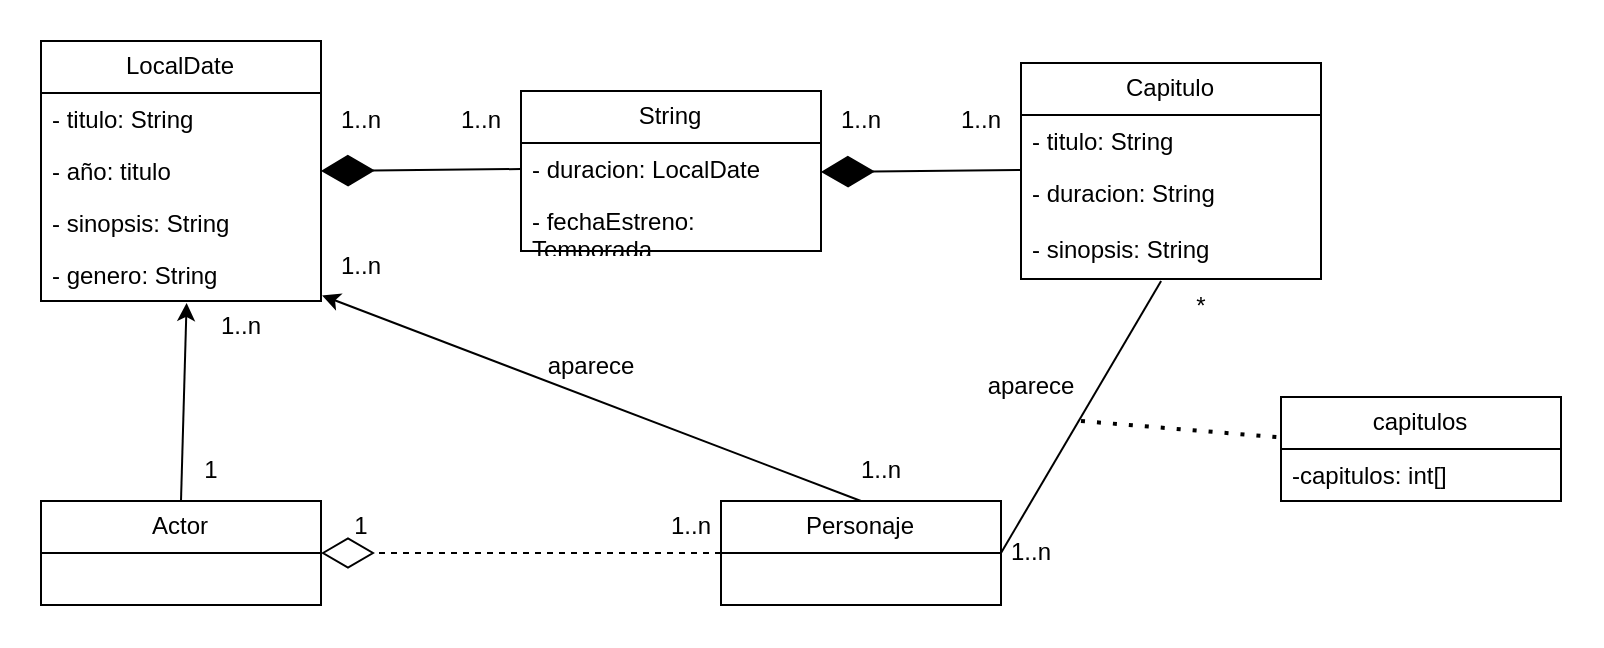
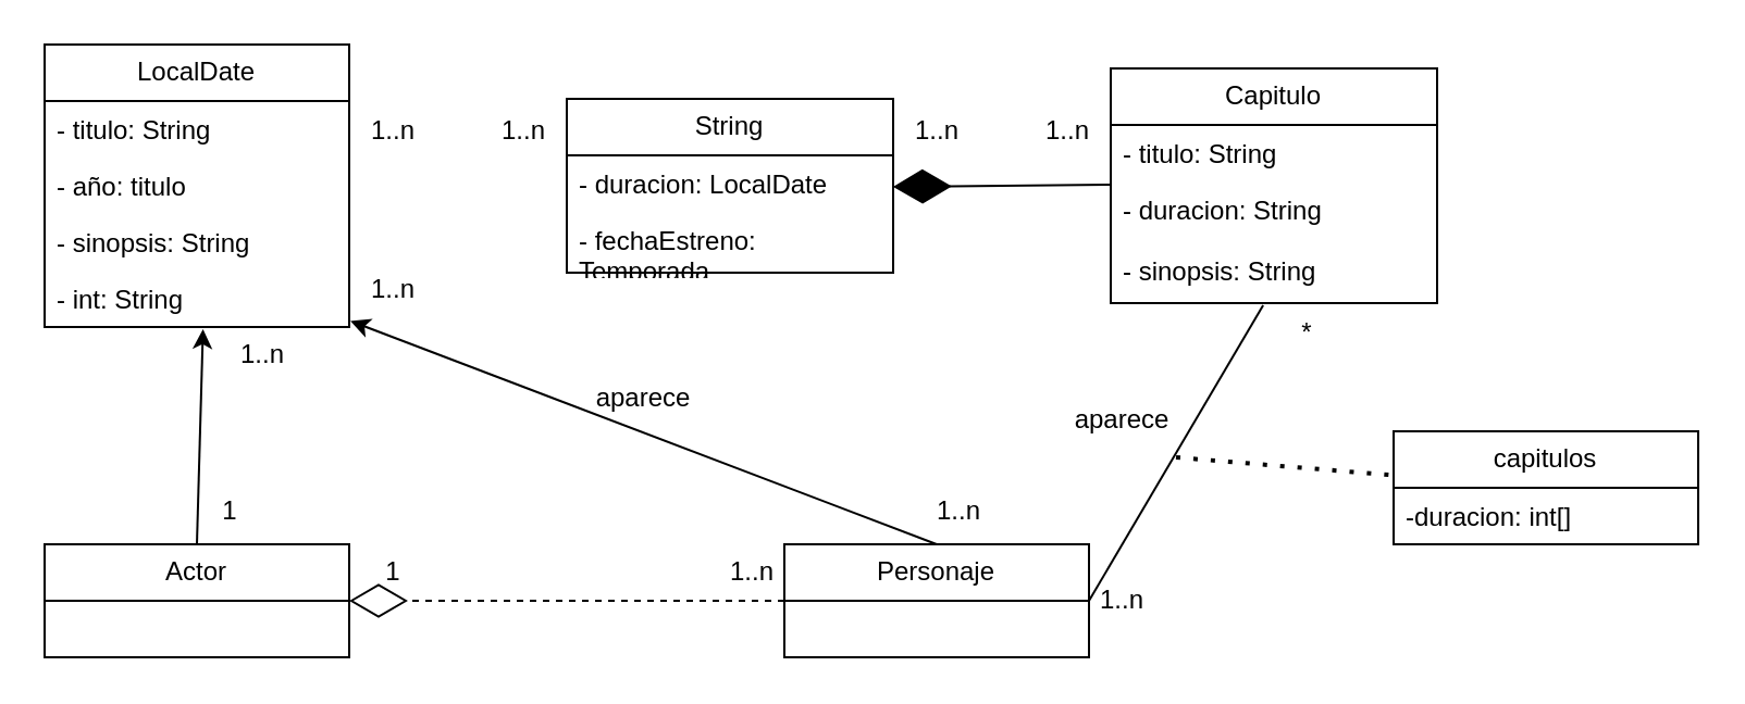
- <mxCell id="16" value="" style="endArrow=diamondThin;endFill=1;endSize=24;html=1;rounded=0;entryX=1;entryY=0.5;entryDx=0;entryDy=0;exitX=0;exitY=0.5;exitDx=0;exitDy=0;" edge="1" parent="1" source="8" target="4"><mxGeometry width="160" relative="1" as="geometry"><mxPoint x="390" y="330" as="sourcePoint" /><mxPoint x="550" y="330" as="targetPoint" /></mxGeometry></mxCell>
- <mxCell id="6" value="- genero: String" style="text;strokeColor=none;fillColor=none;align=left;verticalAlign=top;spacingLeft=4;spacingRight=4;overflow=hidden;rotatable=0;points=[[0,0.5],[1,0.5]];portConstraint=eastwest;whiteSpace=wrap;html=1;" vertex="1" parent="2"><mxGeometry y="104" width="140" height="26" as="geometry" /></mxCell>
+ <mxCell id="6" value="- int: String" style="text;strokeColor=none;fillColor=none;align=left;verticalAlign=top;spacingLeft=4;spacingRight=4;overflow=hidden;rotatable=0;points=[[0,0.5],[1,0.5]];portConstraint=eastwest;whiteSpace=wrap;html=1;" vertex="1" parent="2"><mxGeometry y="104" width="140" height="26" as="geometry" /></mxCell>
- <mxCell id="37" value="-capitulos: int[]" style="text;strokeColor=none;fillColor=none;align=left;verticalAlign=top;spacingLeft=4;spacingRight=4;overflow=hidden;rotatable=0;points=[[0,0.5],[1,0.5]];portConstraint=eastwest;whiteSpace=wrap;html=1;" vertex="1" parent="36"><mxGeometry y="26" width="140" height="26" as="geometry" /></mxCell>
+ <mxCell id="37" value="-duracion: int[]" style="text;strokeColor=none;fillColor=none;align=left;verticalAlign=top;spacingLeft=4;spacingRight=4;overflow=hidden;rotatable=0;points=[[0,0.5],[1,0.5]];portConstraint=eastwest;whiteSpace=wrap;html=1;" vertex="1" parent="36"><mxGeometry y="26" width="140" height="26" as="geometry" /></mxCell>
